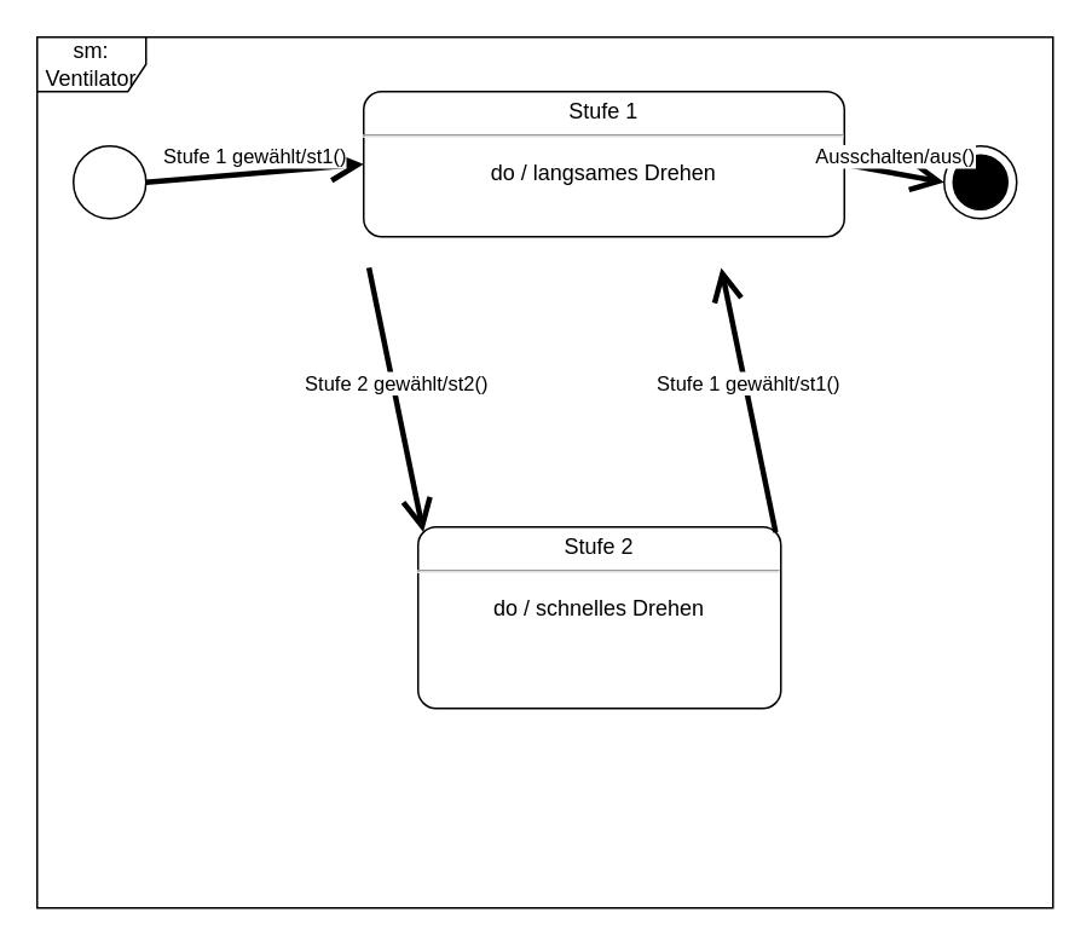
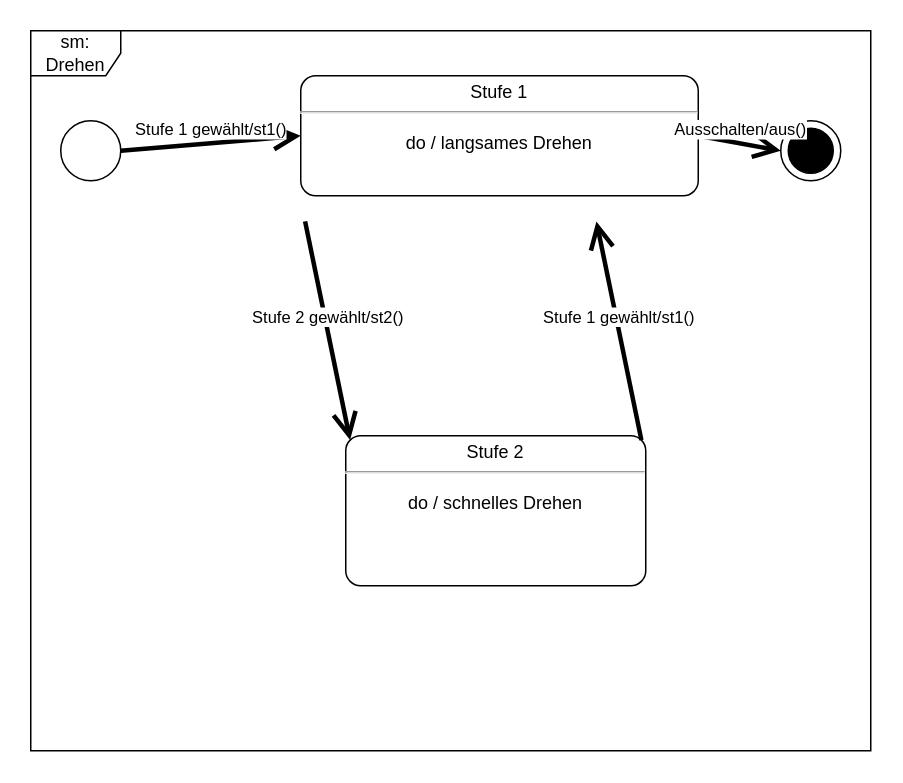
- <mxCell id="2" value="sm: Ventilator" style="shape=umlFrame;whiteSpace=wrap;html=1;" vertex="1" parent="1"><mxGeometry x="20" y="20" width="560" height="480" as="geometry" /></mxCell>
+ <mxCell id="2" value="sm: Drehen" style="shape=umlFrame;whiteSpace=wrap;html=1;" vertex="1" parent="1"><mxGeometry x="20" y="20" width="560" height="480" as="geometry" /></mxCell>
